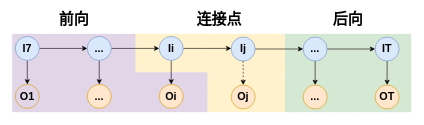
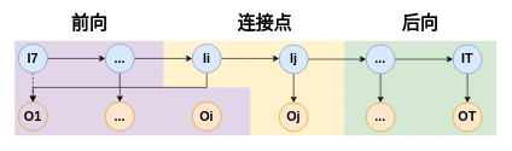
- <mxCell id="9" style="edgeStyle=orthogonalEdgeStyle;rounded=0;orthogonalLoop=1;jettySize=auto;html=1;exitX=0.5;exitY=1;exitDx=0;exitDy=0;" parent="1" source="10" target="20" edge="1"><mxGeometry relative="1" as="geometry" /></mxCell>
+ <mxCell id="9" style="edgeStyle=orthogonalEdgeStyle;rounded=0;orthogonalLoop=1;jettySize=auto;html=1;exitX=0.5;exitY=1;exitDx=0;exitDy=0;dashed=1;" parent="1" source="10" target="20" edge="1"><mxGeometry relative="1" as="geometry" /></mxCell>
- <mxCell id="30" style="edgeStyle=orthogonalEdgeStyle;rounded=0;orthogonalLoop=1;jettySize=auto;html=1;exitX=0.5;exitY=1;exitDx=0;exitDy=0;entryX=0.5;entryY=0;entryDx=0;entryDy=0;dashed=1;" edge="1" parent="1" source="32" target="33"><mxGeometry relative="1" as="geometry" /></mxCell>
+ <mxCell id="30" style="edgeStyle=orthogonalEdgeStyle;rounded=0;orthogonalLoop=1;jettySize=auto;html=1;exitX=0.5;exitY=1;exitDx=0;exitDy=0;entryX=0.5;entryY=0;entryDx=0;entryDy=0;" edge="1" parent="1" source="32" target="33"><mxGeometry relative="1" as="geometry" /></mxCell>
- <mxCell id="15" style="edgeStyle=orthogonalEdgeStyle;rounded=0;orthogonalLoop=1;jettySize=auto;html=1;exitX=0.5;exitY=1;exitDx=0;exitDy=0;" parent="1" source="16" target="22" edge="1"><mxGeometry relative="1" as="geometry" /></mxCell>
+ <mxCell id="15" style="edgeStyle=orthogonalEdgeStyle;rounded=0;orthogonalLoop=1;jettySize=auto;html=1;exitX=0.5;exitY=1;exitDx=0;exitDy=0;" parent="1" source="16" target="20" edge="1"><mxGeometry relative="1" as="geometry" /></mxCell>
